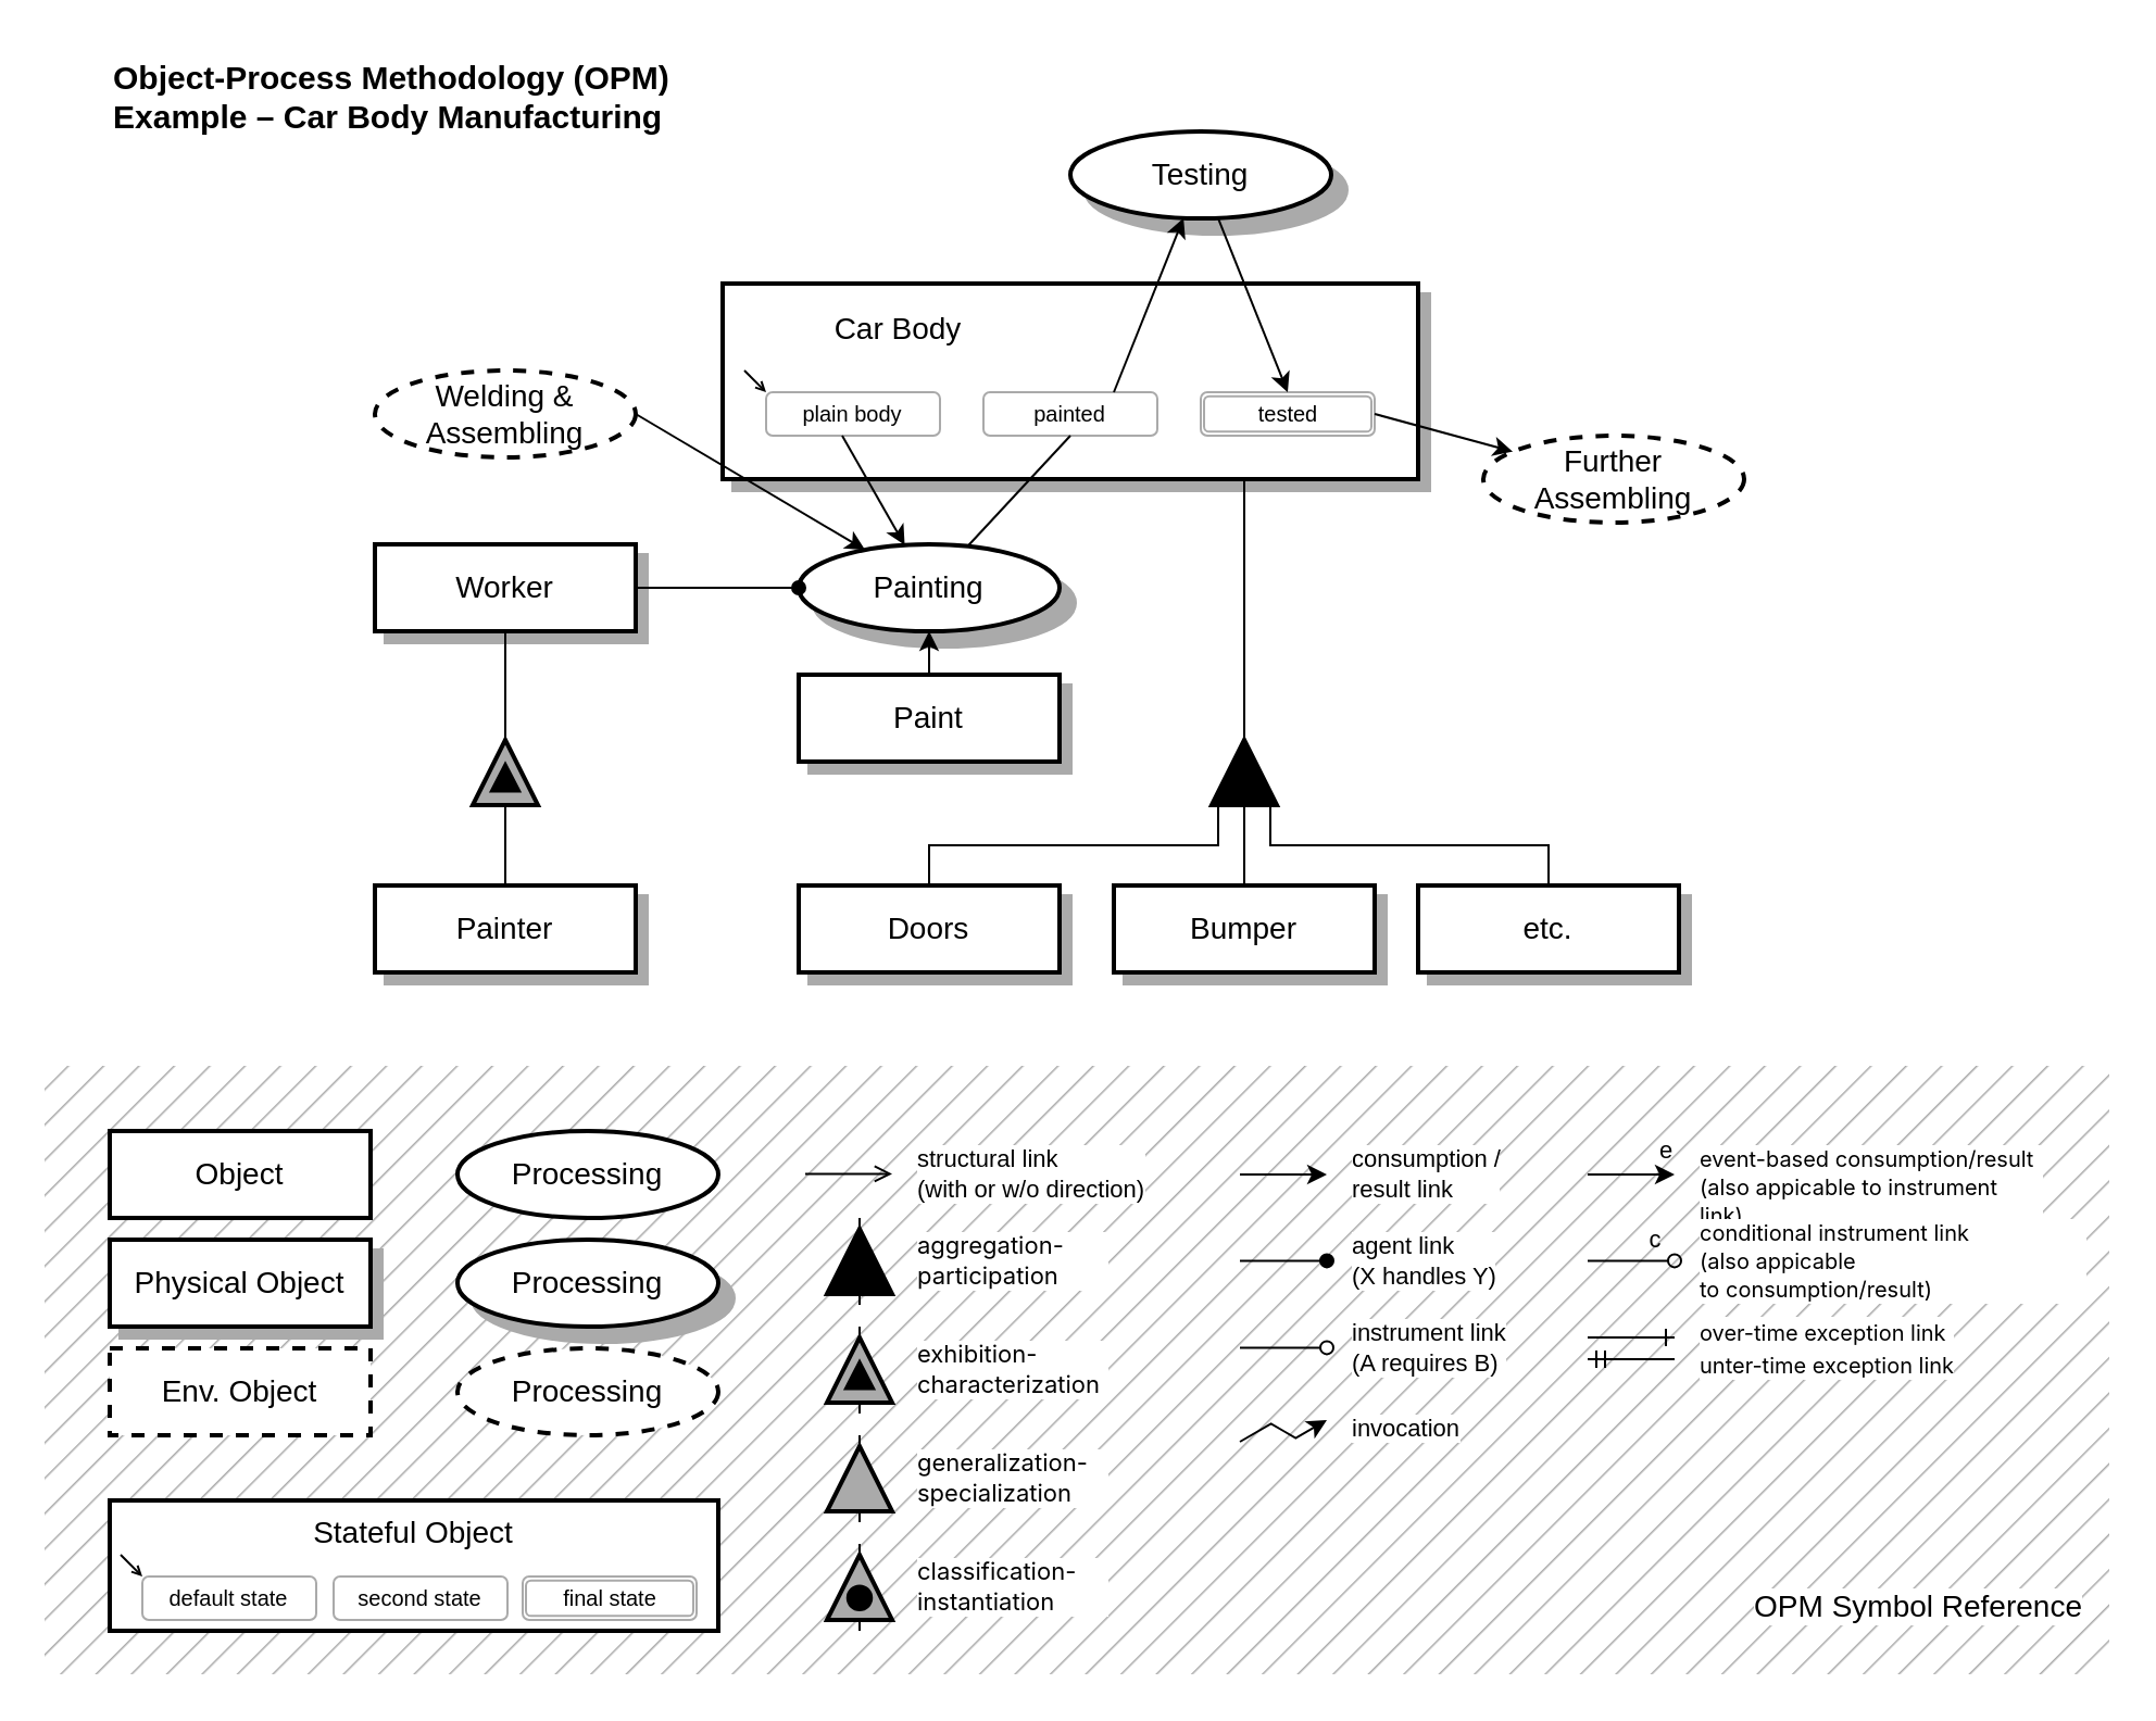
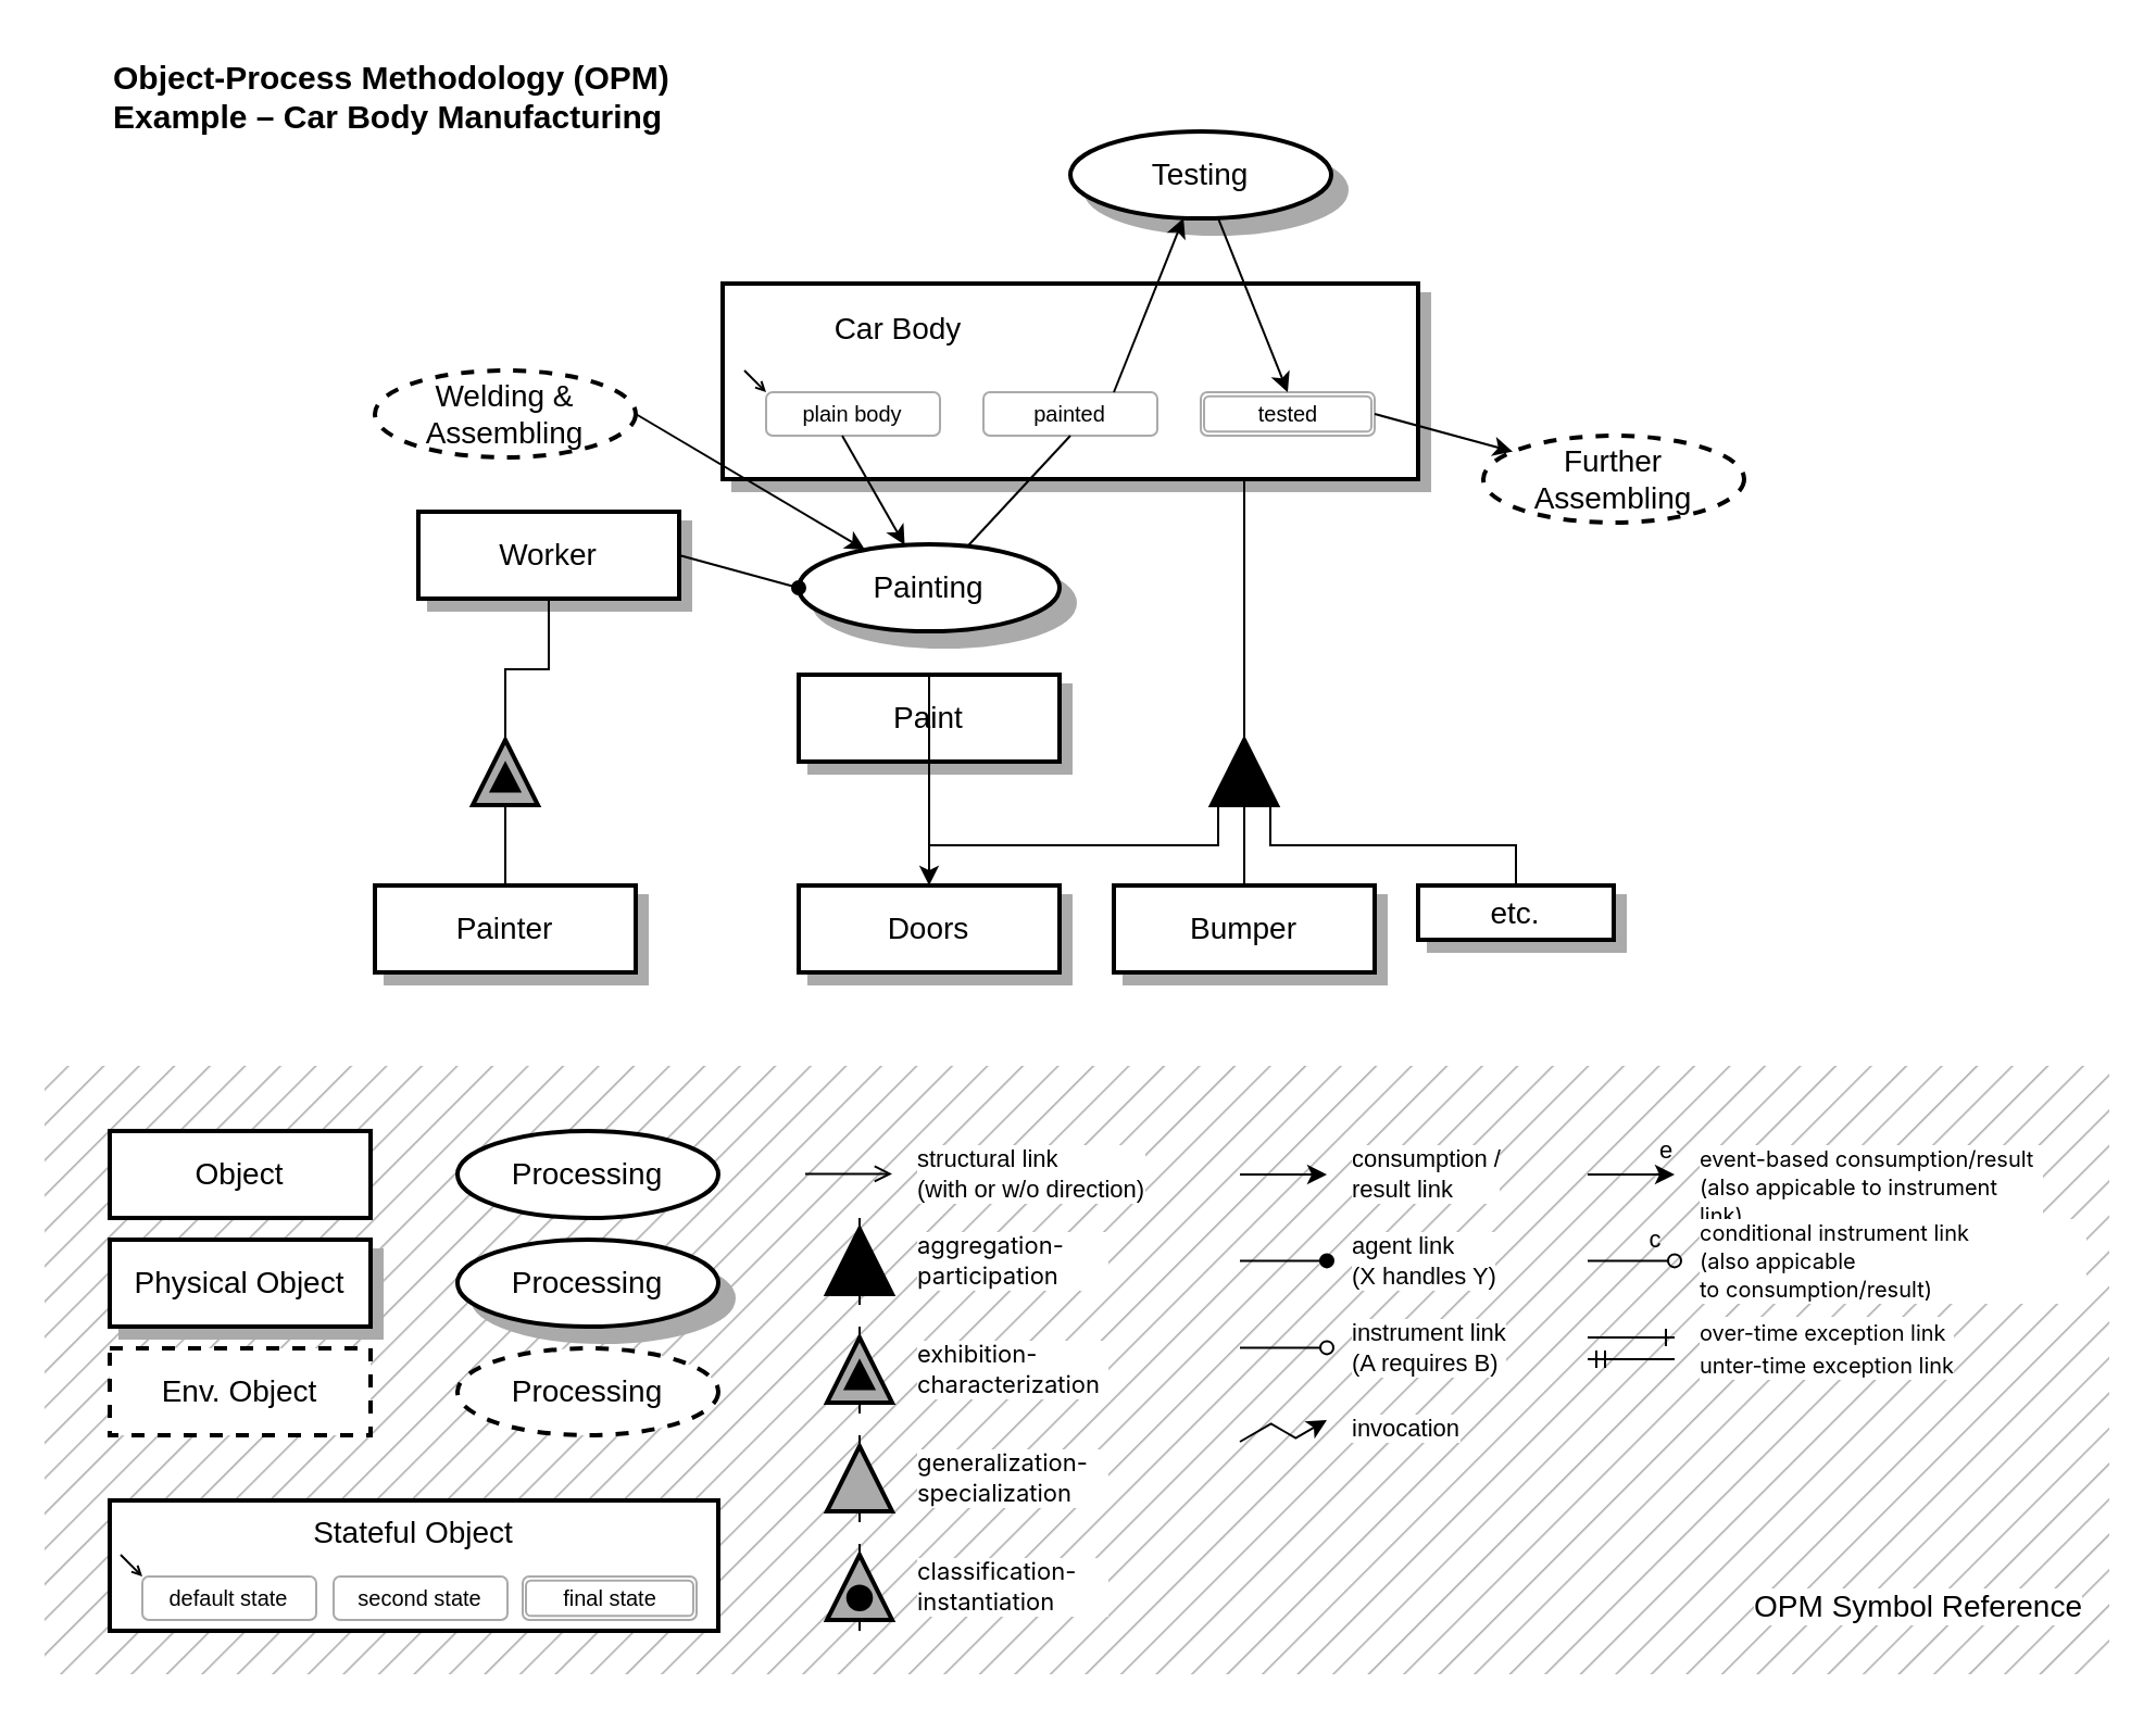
- <mxCell id="57" value="Worker" style="shape=&quot;phyiscal object&quot;;rounded=0;whiteSpace=wrap;html=1;strokeWidth=2;fontSize=14;shadow=1;shadowOpacity=100;strokeColor=default;shadowColor=#AAAAAA;shadowOffsetX=5;shadowBlur=0;shadowOffsetY=5;container=1;dropTarget=1;collapsible=0;recursiveResize=0;" parent="1" vertex="1"><mxGeometry x="172" y="250" width="120" height="40" as="geometry" /></mxCell>
+ <mxCell id="57" value="Worker" style="shape=&quot;phyiscal object&quot;;rounded=0;whiteSpace=wrap;html=1;strokeWidth=2;fontSize=14;shadow=1;shadowOpacity=100;strokeColor=default;shadowColor=#AAAAAA;shadowOffsetX=5;shadowBlur=0;shadowOffsetY=5;container=1;dropTarget=1;collapsible=0;recursiveResize=0;" parent="1" vertex="1"><mxGeometry x="192" y="235" width="120" height="40" as="geometry" /></mxCell>
- <mxCell id="69" value="" style="endArrow=classic;html=1;rounded=0;endFill=1;startArrow=none;startFill=0;entryX=0.5;entryY=1;entryDx=0;entryDy=0;exitX=0.5;exitY=0;exitDx=0;exitDy=0;" parent="1" source="56" target="58" edge="1"><mxGeometry width="50" height="50" relative="1" as="geometry"><mxPoint x="202" y="470" as="sourcePoint" /><mxPoint x="242" y="430" as="targetPoint" /></mxGeometry></mxCell>
+ <mxCell id="69" value="" style="endArrow=classic;html=1;rounded=0;endFill=1;startArrow=none;startFill=0;exitX=0.5;exitY=0;exitDx=0;exitDy=0;" parent="1" source="56" target="55" edge="1"><mxGeometry width="50" height="50" relative="1" as="geometry"><mxPoint x="202" y="470" as="sourcePoint" /><mxPoint x="242" y="430" as="targetPoint" /></mxGeometry></mxCell>
- <mxCell id="84" value="etc." style="shape=&quot;phyiscal object&quot;;rounded=0;whiteSpace=wrap;html=1;strokeWidth=2;fontSize=14;shadow=1;shadowOpacity=100;strokeColor=default;shadowColor=#AAAAAA;shadowOffsetX=5;shadowBlur=0;shadowOffsetY=5;dropTarget=1;container=1;collapsible=0;recursiveResize=0;" parent="1" vertex="1"><mxGeometry x="652" y="407" width="120" height="40" as="geometry" /></mxCell>
+ <mxCell id="84" value="etc." style="shape=&quot;phyiscal object&quot;;rounded=0;whiteSpace=wrap;html=1;strokeWidth=2;fontSize=14;shadow=1;shadowOpacity=100;strokeColor=default;shadowColor=#AAAAAA;shadowOffsetX=5;shadowBlur=0;shadowOffsetY=5;dropTarget=1;container=1;collapsible=0;recursiveResize=0;" parent="1" vertex="1"><mxGeometry x="652" y="407" width="90" height="25" as="geometry" /></mxCell>
